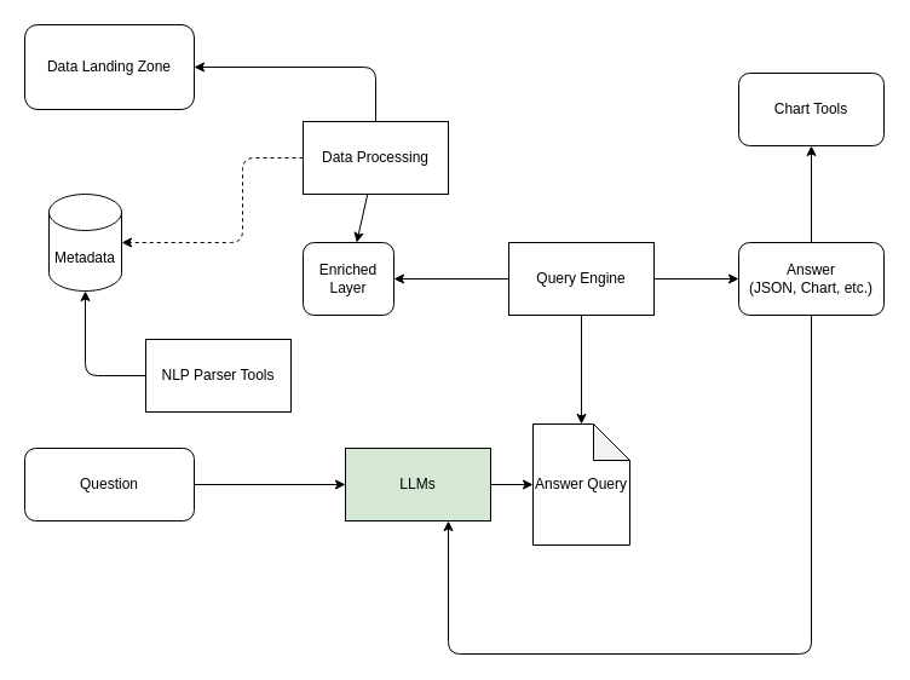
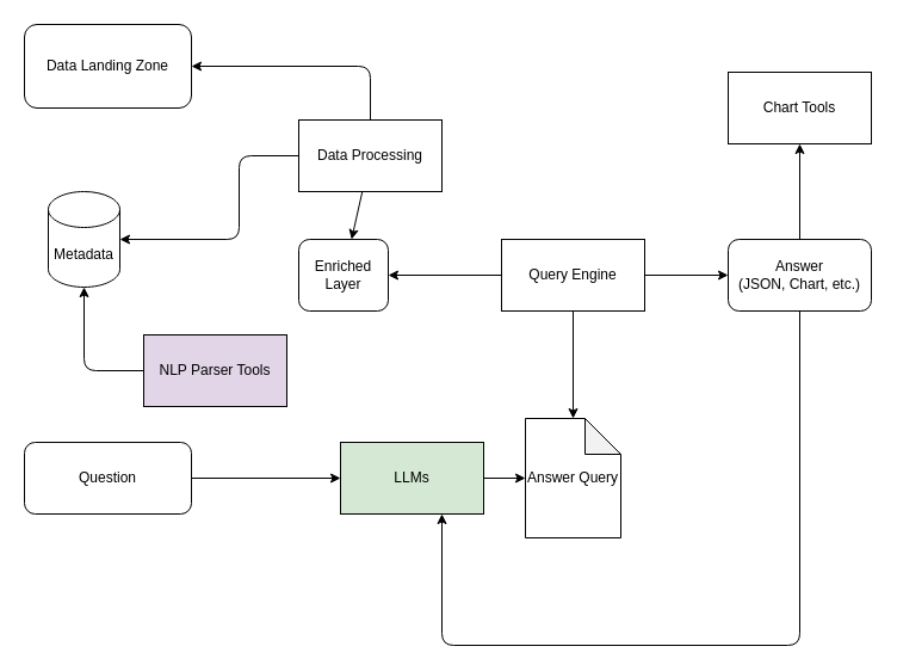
- <mxCell id="23" value="Chart Tools" style="whiteSpace=wrap;html=1;rounded=1;" parent="1" vertex="1"><mxGeometry x="610" y="60" width="120" height="60" as="geometry" /></mxCell>
+ <mxCell id="23" value="Chart Tools" style="rounded=0;whiteSpace=wrap;html=1;" parent="1" vertex="1"><mxGeometry x="610" y="60" width="120" height="60" as="geometry" /></mxCell>
- <mxCell id="4" style="edgeStyle=orthogonalEdgeStyle;html=1;exitX=0;exitY=0.5;exitDx=0;exitDy=0;dashed=1;" parent="1" source="7" target="3" edge="1"><mxGeometry relative="1" as="geometry"><mxPoint x="250" y="55" as="sourcePoint" /><Array as="points"><mxPoint x="200" y="130" /><mxPoint x="200" y="200" /></Array></mxGeometry></mxCell>
+ <mxCell id="4" style="edgeStyle=orthogonalEdgeStyle;html=1;exitX=0;exitY=0.5;exitDx=0;exitDy=0;" parent="1" source="7" target="3" edge="1"><mxGeometry relative="1" as="geometry"><mxPoint x="250" y="55" as="sourcePoint" /><Array as="points"><mxPoint x="200" y="130" /><mxPoint x="200" y="200" /></Array></mxGeometry></mxCell>
- <mxCell id="22" value="NLP Parser Tools" style="rounded=0;whiteSpace=wrap;html=1;" parent="1" vertex="1"><mxGeometry x="120" y="280" width="120" height="60" as="geometry" /></mxCell>
+ <mxCell id="22" value="NLP Parser Tools" style="rounded=0;whiteSpace=wrap;html=1;fillColor=#e1d5e7;" parent="1" vertex="1"><mxGeometry x="120" y="280" width="120" height="60" as="geometry" /></mxCell>
